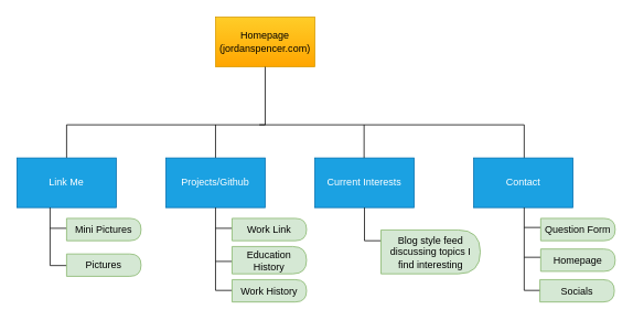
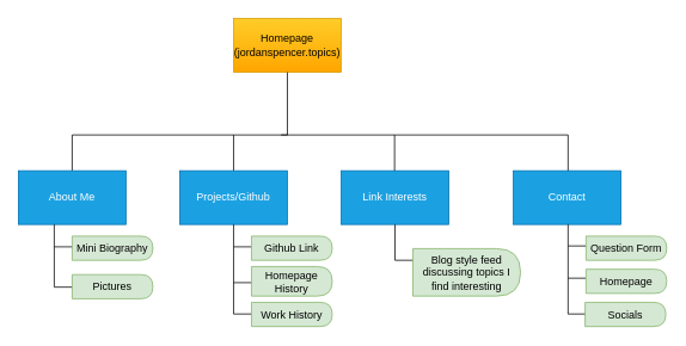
- <mxCell id="2" value="Homepage (jordanspencer.com)" style="rounded=0;whiteSpace=wrap;html=1;fillColor=#ffcd28;strokeColor=#d79b00;gradientColor=#ffa500;" vertex="1" parent="1"><mxGeometry x="260" y="20" width="120" height="60" as="geometry" /></mxCell>
+ <mxCell id="2" value="Homepage (jordanspencer.topics)" style="rounded=0;whiteSpace=wrap;html=1;fillColor=#ffcd28;strokeColor=#d79b00;gradientColor=#ffa500;" vertex="1" parent="1"><mxGeometry x="260" y="20" width="120" height="60" as="geometry" /></mxCell>
- <mxCell id="6" value="Link Me" style="rounded=0;whiteSpace=wrap;html=1;fillColor=#1ba1e2;strokeColor=#006EAF;fontColor=#ffffff;" vertex="1" parent="1"><mxGeometry x="20" y="190" width="120" height="60" as="geometry" /></mxCell>
+ <mxCell id="6" value="About Me" style="rounded=0;whiteSpace=wrap;html=1;fillColor=#1ba1e2;strokeColor=#006EAF;fontColor=#ffffff;" vertex="1" parent="1"><mxGeometry x="20" y="190" width="120" height="60" as="geometry" /></mxCell>
- <mxCell id="12" value="Current Interests" style="rounded=0;whiteSpace=wrap;html=1;fillColor=#1ba1e2;strokeColor=#006EAF;fontColor=#ffffff;" vertex="1" parent="1"><mxGeometry x="380" y="190" width="120" height="60" as="geometry" /></mxCell>
+ <mxCell id="12" value="Link Interests" style="rounded=0;whiteSpace=wrap;html=1;fillColor=#1ba1e2;strokeColor=#006EAF;fontColor=#ffffff;" vertex="1" parent="1"><mxGeometry x="380" y="190" width="120" height="60" as="geometry" /></mxCell>
- <mxCell id="26" value="Mini Pictures" style="shape=delay;whiteSpace=wrap;html=1;fillColor=#d5e8d4;strokeColor=#82b366;" vertex="1" parent="1"><mxGeometry x="80" y="263" width="90" height="27" as="geometry" /></mxCell>
+ <mxCell id="26" value="Mini Biography" style="shape=delay;whiteSpace=wrap;html=1;fillColor=#d5e8d4;strokeColor=#82b366;" vertex="1" parent="1"><mxGeometry x="80" y="263" width="90" height="27" as="geometry" /></mxCell>
- <mxCell id="31" value="Work Link" style="shape=delay;whiteSpace=wrap;html=1;fillColor=#d5e8d4;strokeColor=#82b366;" vertex="1" parent="1"><mxGeometry x="280" y="263" width="90" height="27" as="geometry" /></mxCell>
+ <mxCell id="31" value="Github Link" style="shape=delay;whiteSpace=wrap;html=1;fillColor=#d5e8d4;strokeColor=#82b366;" vertex="1" parent="1"><mxGeometry x="280" y="263" width="90" height="27" as="geometry" /></mxCell>
- <mxCell id="32" value="Education History" style="shape=delay;whiteSpace=wrap;html=1;fillColor=#d5e8d4;strokeColor=#82b366;" vertex="1" parent="1"><mxGeometry x="280" y="297" width="90" height="33" as="geometry" /></mxCell>
+ <mxCell id="32" value="Homepage History" style="shape=delay;whiteSpace=wrap;html=1;fillColor=#d5e8d4;strokeColor=#82b366;" vertex="1" parent="1"><mxGeometry x="280" y="297" width="90" height="33" as="geometry" /></mxCell>
